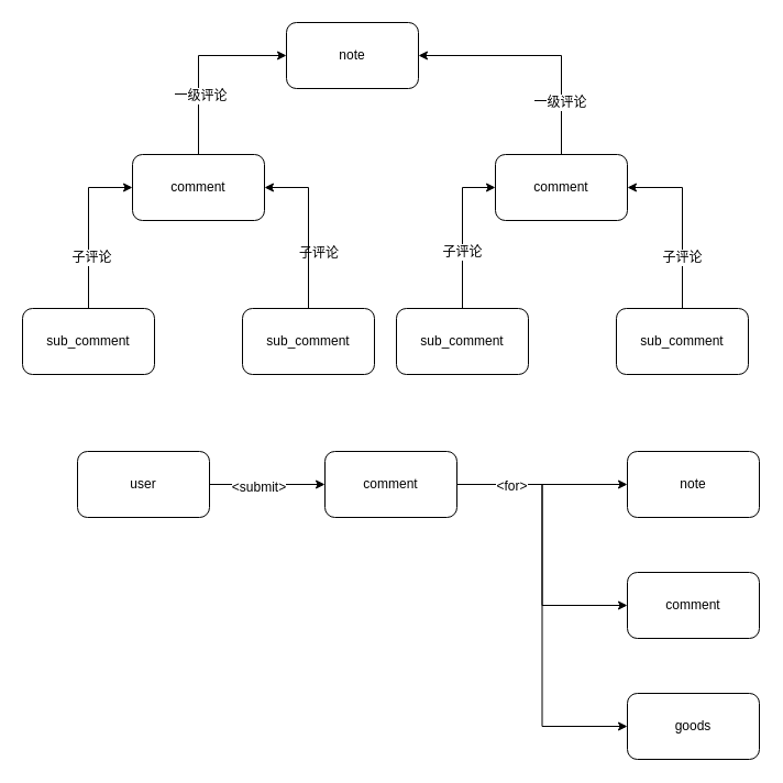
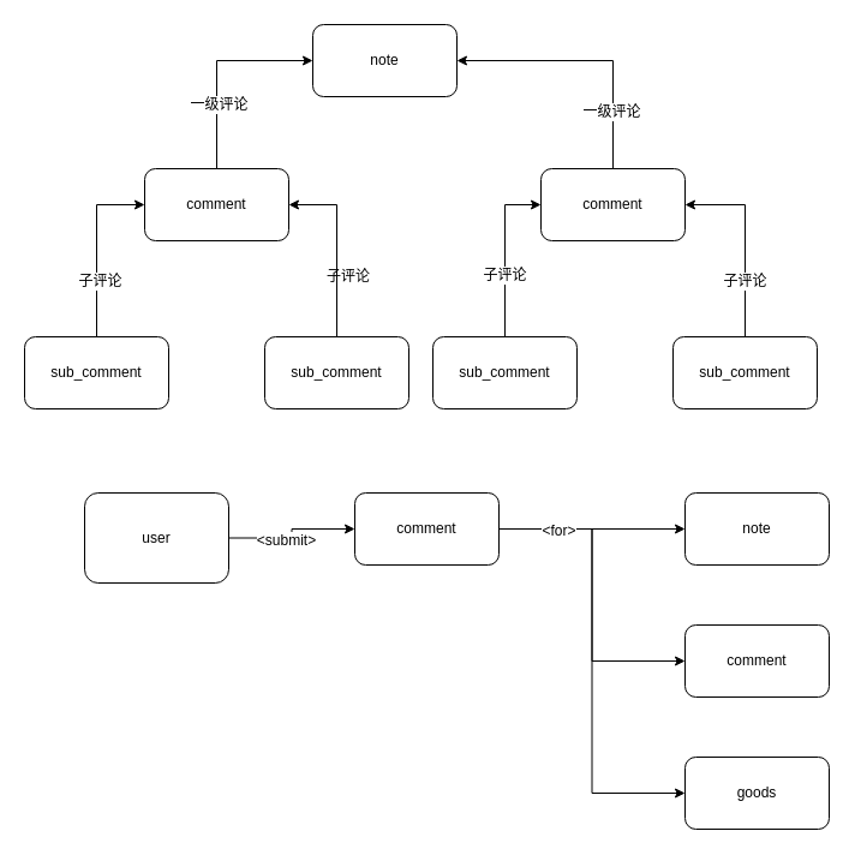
- <mxCell id="23" value="user" style="rounded=1;whiteSpace=wrap;html=1;" vertex="1" parent="1"><mxGeometry x="70" y="410" width="120" height="60" as="geometry" /></mxCell>
+ <mxCell id="23" value="user" style="rounded=1;whiteSpace=wrap;html=1;" vertex="1" parent="1"><mxGeometry x="70" y="410" width="120" height="75" as="geometry" /></mxCell>
